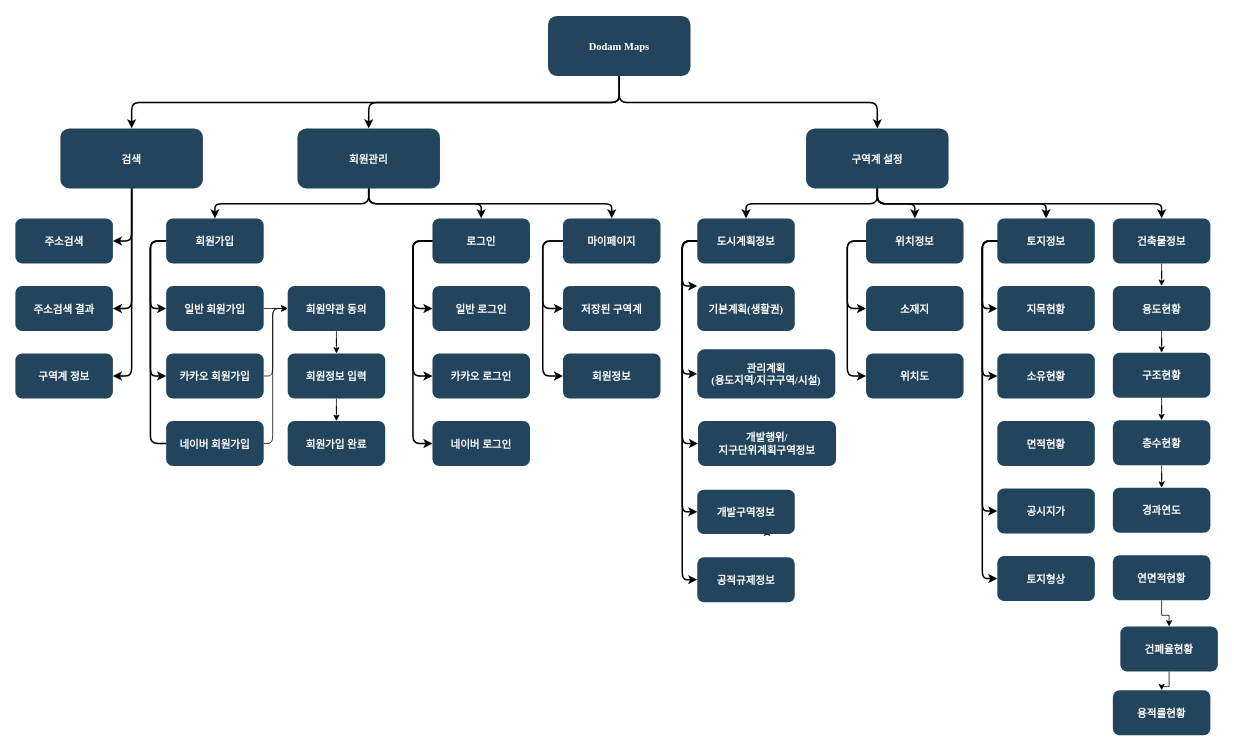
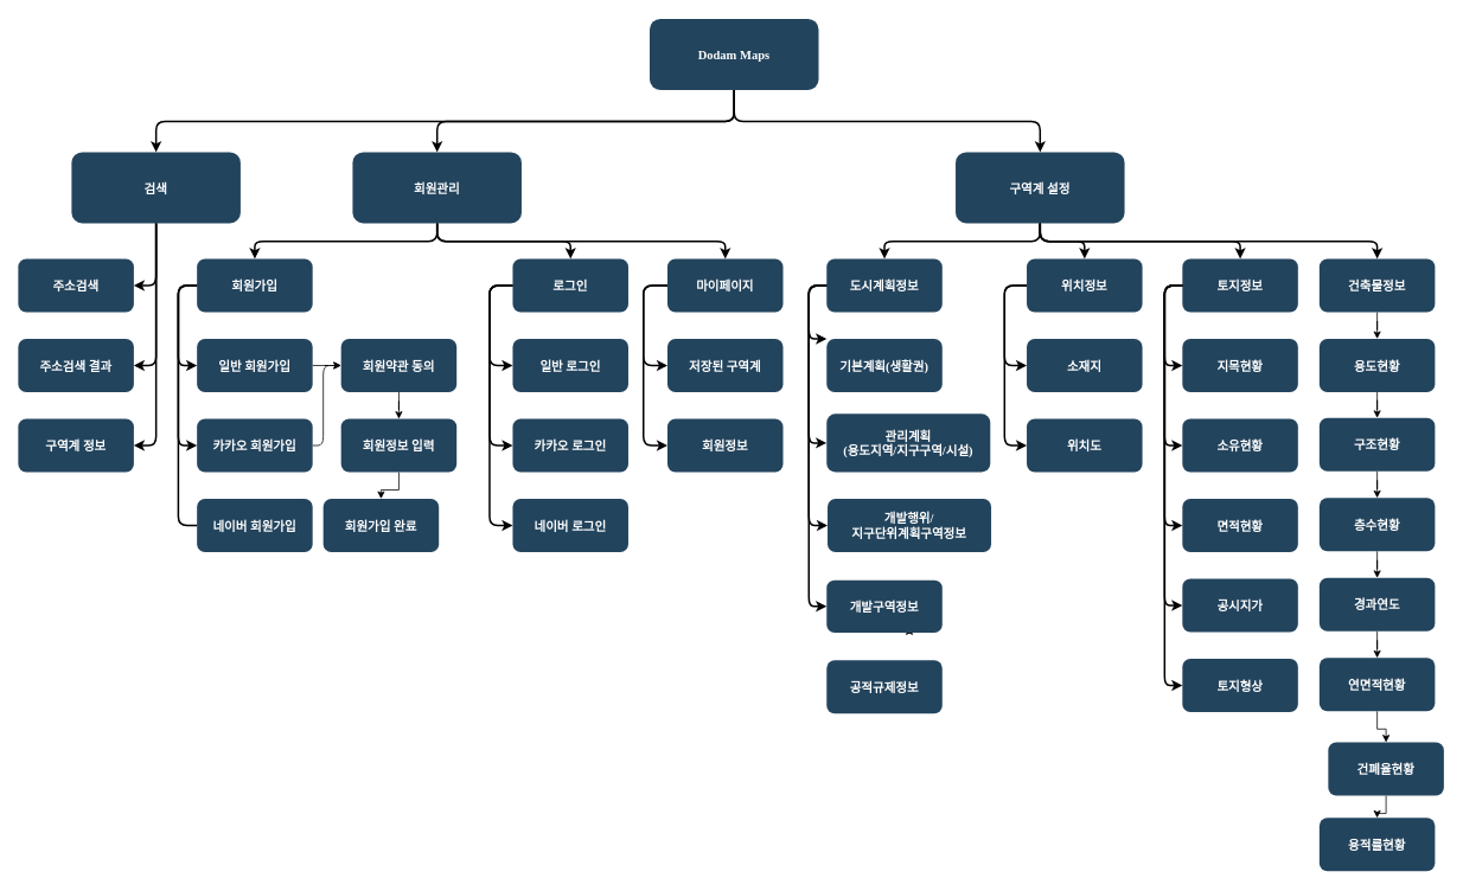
- <mxCell id="15" style="edgeStyle=orthogonalEdgeStyle;rounded=1;orthogonalLoop=1;jettySize=auto;html=1;exitX=1;exitY=0.5;exitDx=0;exitDy=0;entryX=0;entryY=0.5;entryDx=0;entryDy=0;" edge="1" parent="1" source="16" target="67"><mxGeometry relative="1" as="geometry"><Array as="points"><mxPoint x="363" y="591" /><mxPoint x="363" y="411" /></Array></mxGeometry></mxCell>
- <mxCell id="70" value="회원가입 완료" style="rounded=1;fillColor=#23445D;gradientColor=none;strokeColor=none;fontColor=#FFFFFF;fontStyle=1;fontFamily=Tahoma;fontSize=14" vertex="1" parent="1"><mxGeometry x="383" y="560.5" width="130" height="60" as="geometry" /></mxCell>
+ <mxCell id="70" value="회원가입 완료" style="rounded=1;fillColor=#23445D;gradientColor=none;strokeColor=none;fontColor=#FFFFFF;fontStyle=1;fontFamily=Tahoma;fontSize=14" vertex="1" parent="1"><mxGeometry x="363" y="560.5" width="130" height="60" as="geometry" /></mxCell>
+ <mxCell id="57" value="" style="edgeStyle=elbowEdgeStyle;elbow=horizontal;strokeWidth=2;rounded=1;" parent="1" source="31" target="34" edge="1"><mxGeometry x="-197" y="92.5" width="100" height="100" as="geometry"><mxPoint x="-261" y="70.5" as="sourcePoint" /><mxPoint x="-161" y="-29.5" as="targetPoint" /><Array as="points"><mxPoint x="1309" y="460.5" /></Array></mxGeometry></mxCell>
+ <mxCell id="85" value="" style="edgeStyle=orthogonalEdgeStyle;rounded=0;orthogonalLoop=1;jettySize=auto;html=1;" edge="1" parent="1" source="86" target="88"><mxGeometry relative="1" as="geometry" /></mxCell>
- <mxCell id="78" value="" style="edgeStyle=elbowEdgeStyle;elbow=horizontal;strokeWidth=2;rounded=1;entryX=0;entryY=0.5;entryDx=0;entryDy=0;" edge="1" parent="1" source="24" target="76"><mxGeometry x="-247" y="92.5" width="100" height="100" as="geometry"><mxPoint x="929" y="321" as="sourcePoint" /><mxPoint x="923" y="775" as="targetPoint" /><Array as="points"><mxPoint x="909" y="460.5" /></Array></mxGeometry></mxCell>
